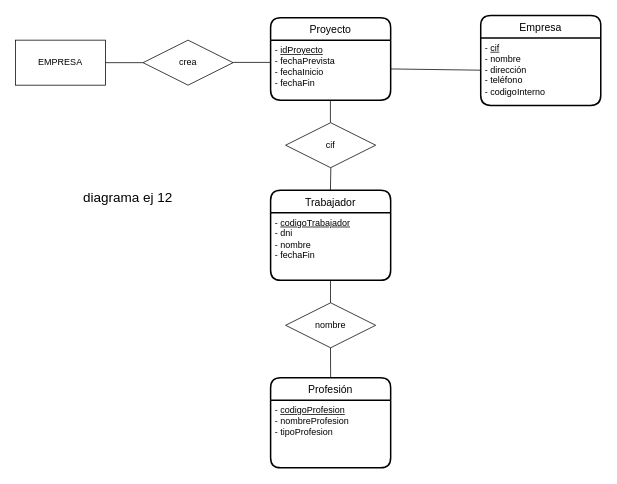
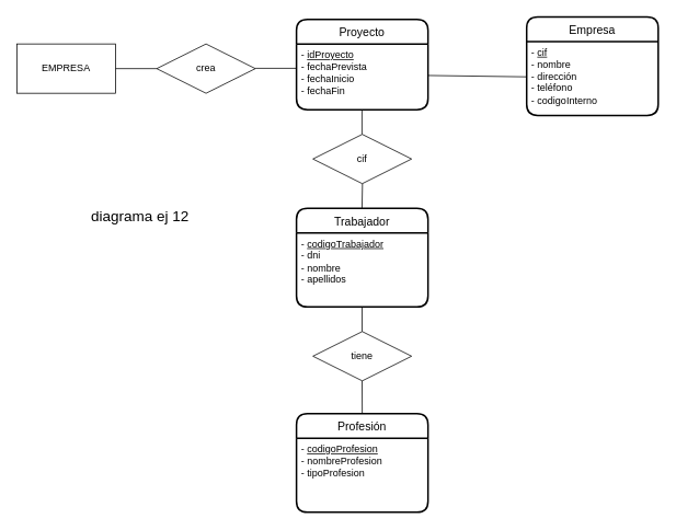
- <mxCell id="9" value="- &lt;u&gt;codigoTrabajador&lt;/u&gt;&lt;br&gt;- dni&lt;br&gt;- nombre&lt;br&gt;- fechaFin" style="text;html=1;align=left;verticalAlign=top;resizable=0;points=[];autosize=1;strokeColor=none;fillColor=none;spacingLeft=4;" parent="8" vertex="1"><mxGeometry y="30" width="160" height="90" as="geometry" /></mxCell>
+ <mxCell id="9" value="- &lt;u&gt;codigoTrabajador&lt;/u&gt;&lt;br&gt;- dni&lt;br&gt;- nombre&lt;br&gt;- apellidos" style="text;html=1;align=left;verticalAlign=top;resizable=0;points=[];autosize=1;strokeColor=none;fillColor=none;spacingLeft=4;" parent="8" vertex="1"><mxGeometry y="30" width="160" height="90" as="geometry" /></mxCell>
- <mxCell id="14" value="nombre" style="shape=rhombus;perimeter=rhombusPerimeter;whiteSpace=wrap;html=1;align=center;" parent="1" vertex="1"><mxGeometry x="380" y="403" width="120" height="60" as="geometry" /></mxCell>
+ <mxCell id="14" value="tiene" style="shape=rhombus;perimeter=rhombusPerimeter;whiteSpace=wrap;html=1;align=center;" parent="1" vertex="1"><mxGeometry x="380" y="403" width="120" height="60" as="geometry" /></mxCell>
